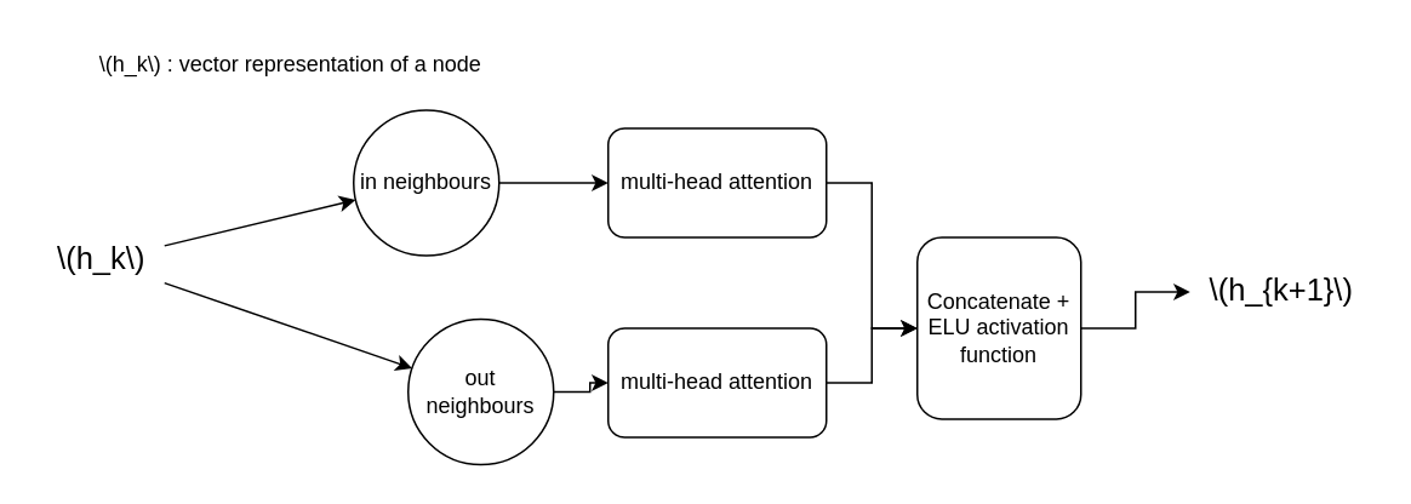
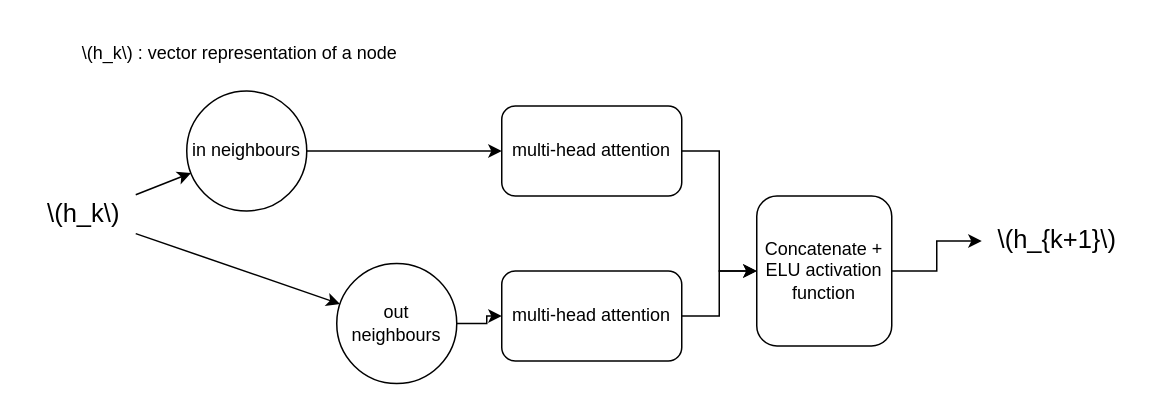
- <mxCell id="3" value="in neighbours" style="ellipse;whiteSpace=wrap;html=1;aspect=fixed;" vertex="1" parent="1"><mxGeometry x="194" y="60" width="80" height="80" as="geometry" /></mxCell>
+ <mxCell id="3" value="in neighbours" style="ellipse;whiteSpace=wrap;html=1;aspect=fixed;" vertex="1" parent="1"><mxGeometry x="124" y="60" width="80" height="80" as="geometry" /></mxCell>
